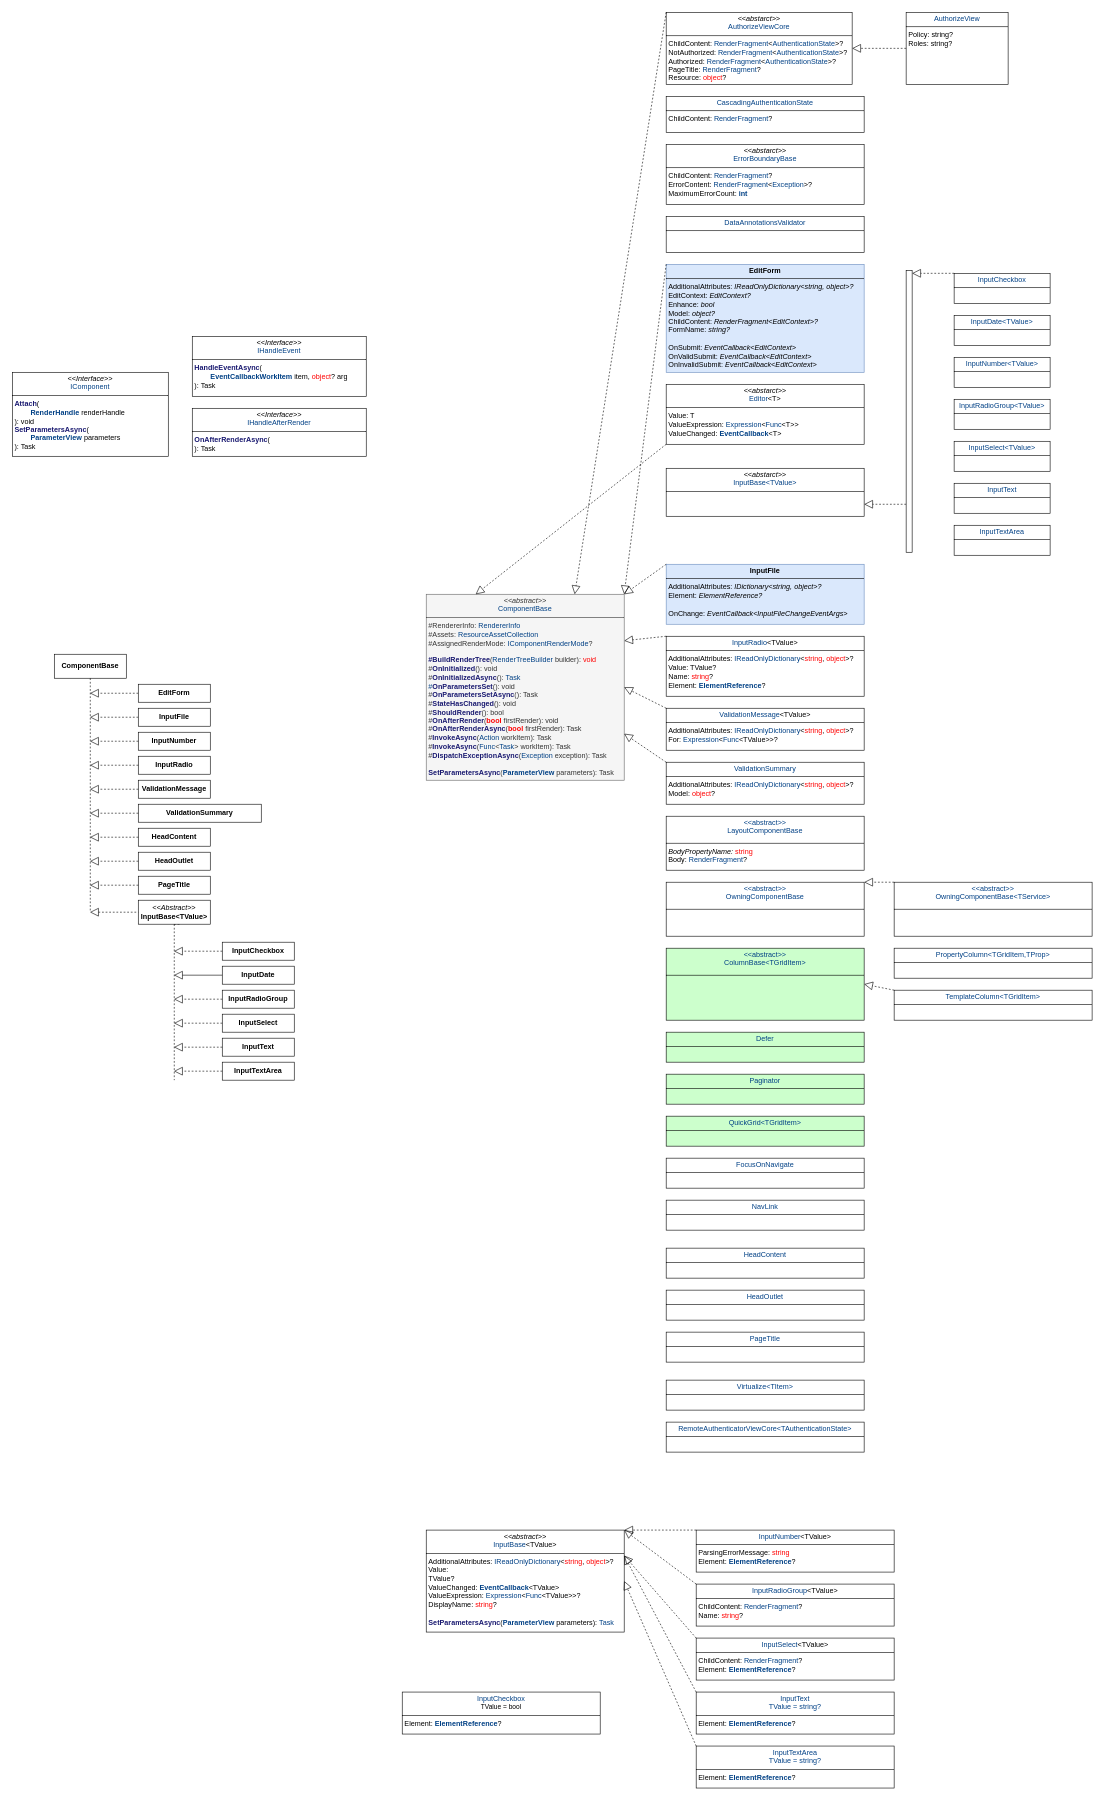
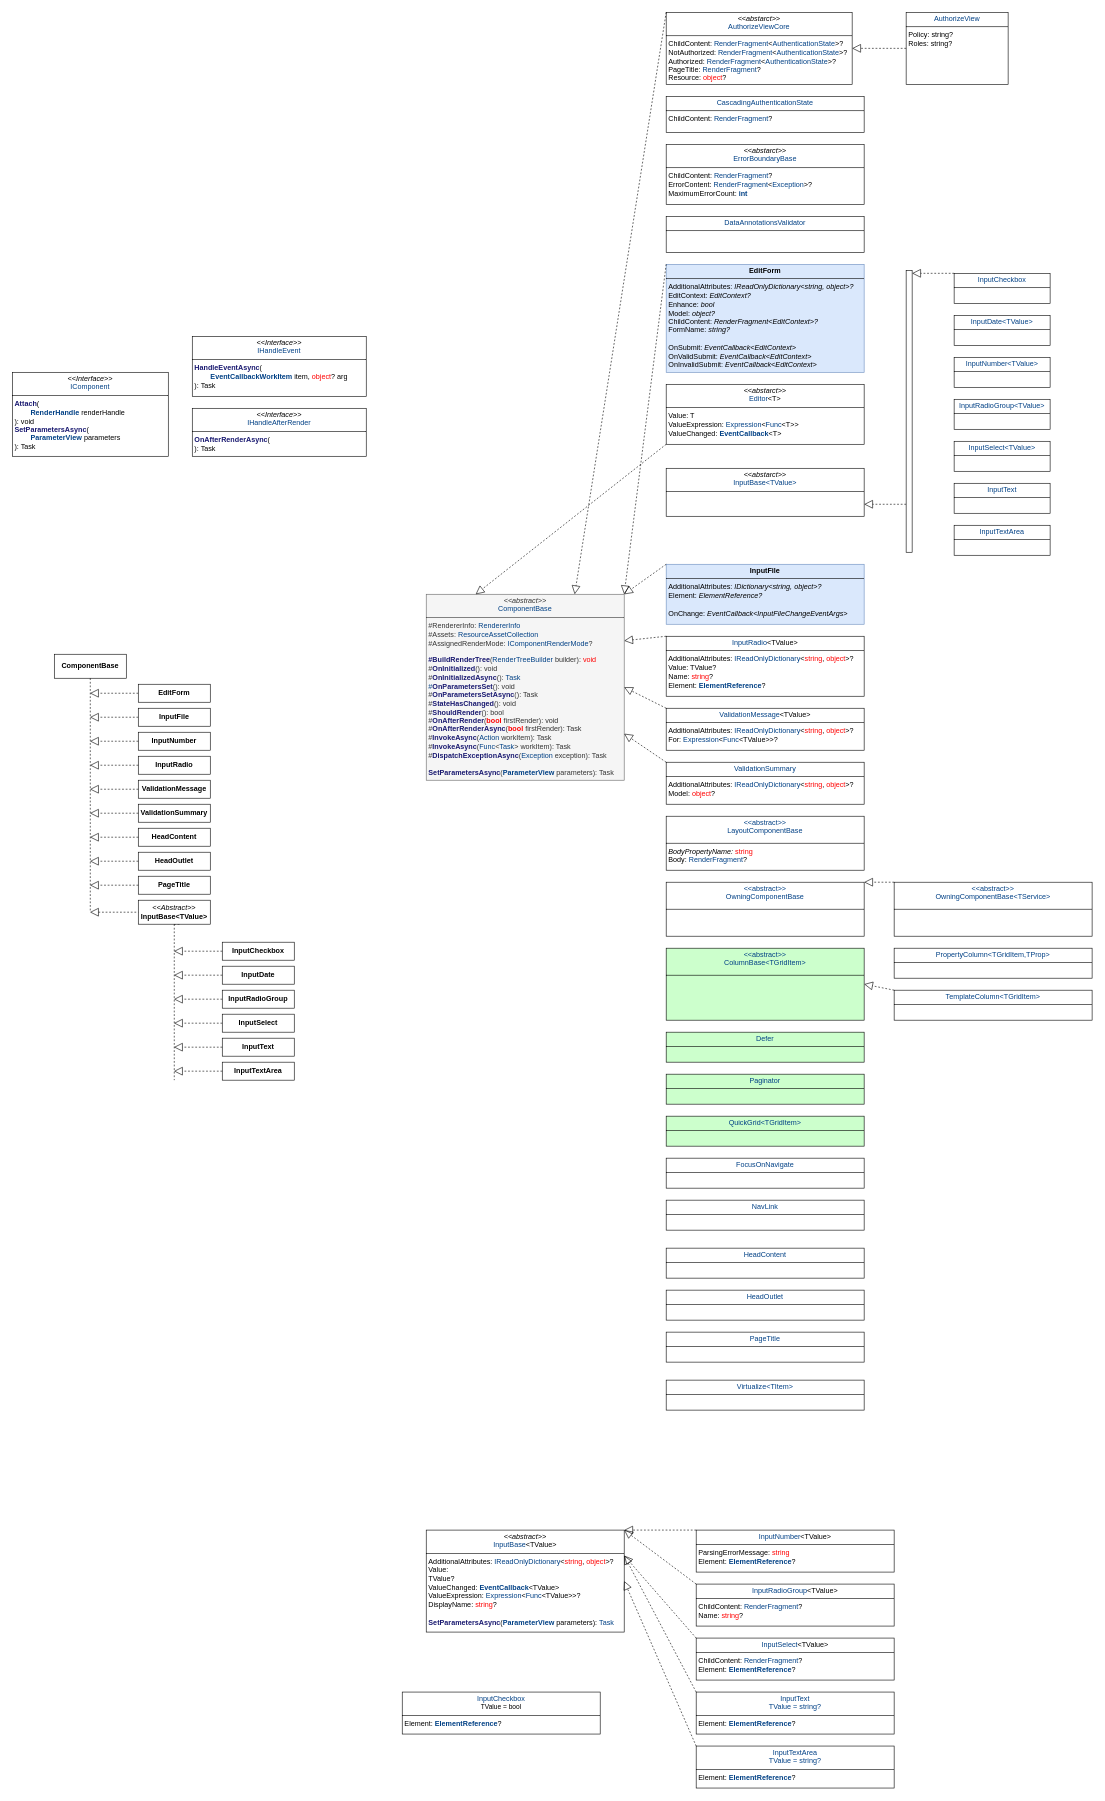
- <mxCell id="27" value="&lt;b&gt;ValidationSummary&lt;/b&gt;" style="html=1;whiteSpace=wrap;" parent="1" vertex="1"><mxGeometry x="230" y="1340" width="205" height="30" as="geometry" /></mxCell>
+ <mxCell id="27" value="&lt;b&gt;ValidationSummary&lt;/b&gt;" style="html=1;whiteSpace=wrap;" parent="1" vertex="1"><mxGeometry x="230" y="1340" width="120" height="30" as="geometry" /></mxCell>
- <mxCell id="16" value="" style="endArrow=block;dashed=0;endFill=0;endSize=12;html=1;rounded=0;exitX=0;exitY=0.5;exitDx=0;exitDy=0;" parent="1" source="15" target="12" edge="1"><mxGeometry width="160" relative="1" as="geometry"><mxPoint x="440" y="1720" as="sourcePoint" /><mxPoint x="300" y="1645" as="targetPoint" /></mxGeometry></mxCell>
+ <mxCell id="16" value="" style="endArrow=block;dashed=1;endFill=0;endSize=12;html=1;rounded=0;exitX=0;exitY=0.5;exitDx=0;exitDy=0;" parent="1" source="15" target="12" edge="1"><mxGeometry width="160" relative="1" as="geometry"><mxPoint x="440" y="1720" as="sourcePoint" /><mxPoint x="300" y="1645" as="targetPoint" /></mxGeometry></mxCell>
- <mxCell id="98" value="&lt;p style=&quot;margin:0px;margin-top:4px;text-align:center;&quot;&gt;&lt;span style=&quot;color: rgb(0, 64, 133);&quot;&gt;RemoteAuthenticatorViewCore&amp;lt;TAuthenticationState&amp;gt;&lt;/span&gt;&lt;/p&gt;&lt;hr style=&quot;border-style:solid;&quot; size=&quot;1&quot;&gt;&lt;p style=&quot;margin:0px;margin-left:4px;&quot;&gt;&lt;br&gt;&lt;/p&gt;" style="verticalAlign=top;align=left;overflow=fill;html=1;whiteSpace=wrap;fontStyle=0;" vertex="1" parent="1"><mxGeometry x="1110" y="2370" width="330" height="50" as="geometry" /></mxCell>
